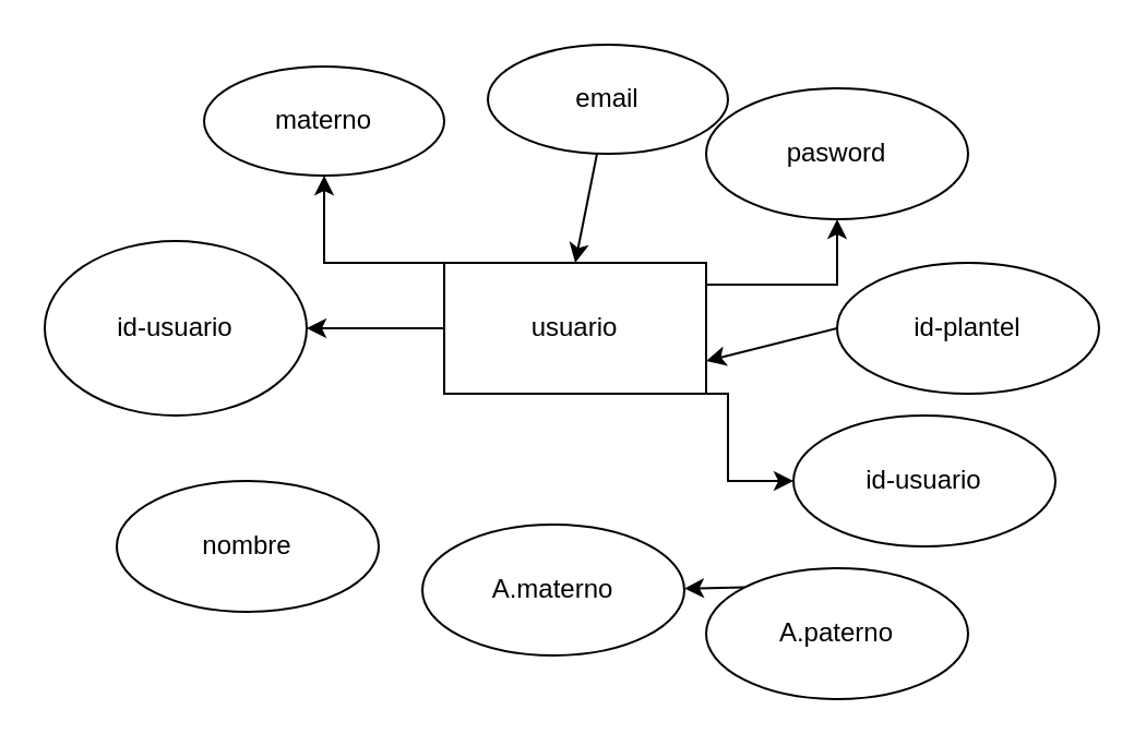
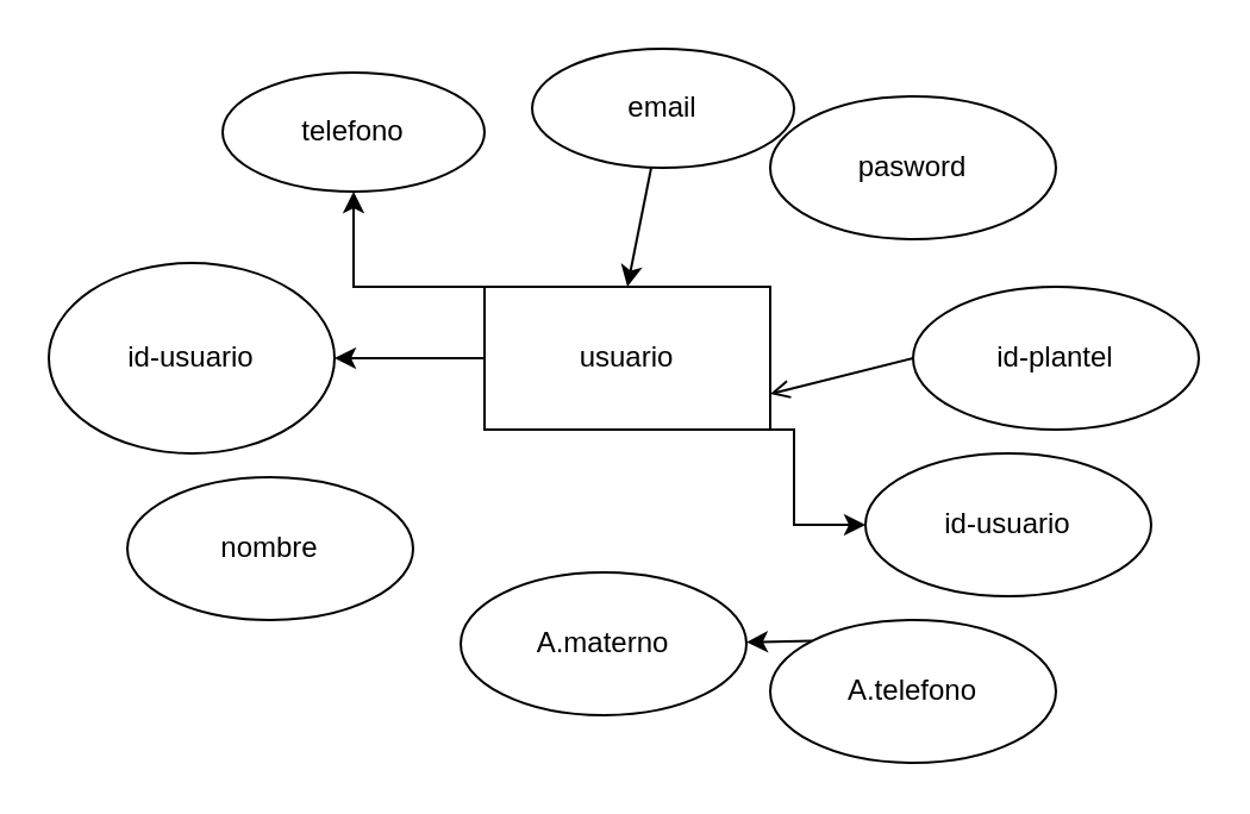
- <mxCell id="13" value="&lt;font style=&quot;vertical-align: inherit;&quot;&gt;&lt;font style=&quot;vertical-align: inherit;&quot;&gt;materno&lt;/font&gt;&lt;/font&gt;" style="ellipse;whiteSpace=wrap;html=1;" vertex="1" parent="1"><mxGeometry x="93" y="30" width="110" height="50" as="geometry" /></mxCell>
+ <mxCell id="13" value="&lt;font style=&quot;vertical-align: inherit;&quot;&gt;&lt;font style=&quot;vertical-align: inherit;&quot;&gt;telefono&lt;/font&gt;&lt;/font&gt;" style="ellipse;whiteSpace=wrap;html=1;" vertex="1" parent="1"><mxGeometry x="93" y="30" width="110" height="50" as="geometry" /></mxCell>
- <mxCell id="5" value="" style="edgeStyle=orthogonalEdgeStyle;rounded=0;orthogonalLoop=1;jettySize=auto;html=1;" edge="1" parent="1" source="7" target="11"><mxGeometry relative="1" as="geometry"><Array as="points"><mxPoint x="383" y="130" /></Array></mxGeometry></mxCell>
- <mxCell id="18" value="" style="endArrow=classic;html=1;rounded=0;exitX=0;exitY=0.5;exitDx=0;exitDy=0;entryX=1;entryY=0.75;entryDx=0;entryDy=0;" edge="1" parent="1" source="10" target="7"><mxGeometry width="50" height="50" relative="1" as="geometry"><mxPoint x="273" y="370" as="sourcePoint" /><mxPoint x="323" y="320" as="targetPoint" /></mxGeometry></mxCell>
+ <mxCell id="18" value="" style="endArrow=open;html=1;rounded=0;exitX=0;exitY=0.5;exitDx=0;exitDy=0;entryX=1;entryY=0.75;entryDx=0;entryDy=0;" edge="1" parent="1" source="10" target="7"><mxGeometry width="50" height="50" relative="1" as="geometry"><mxPoint x="273" y="370" as="sourcePoint" /><mxPoint x="323" y="320" as="targetPoint" /></mxGeometry></mxCell>
- <mxCell id="15" value="&lt;font style=&quot;vertical-align: inherit;&quot;&gt;&lt;font style=&quot;vertical-align: inherit;&quot;&gt;nombre&lt;/font&gt;&lt;/font&gt;" style="ellipse;whiteSpace=wrap;html=1;" vertex="1" parent="1"><mxGeometry x="53" y="220" width="120" height="60" as="geometry" /></mxCell>
+ <mxCell id="15" value="&lt;font style=&quot;vertical-align: inherit;&quot;&gt;&lt;font style=&quot;vertical-align: inherit;&quot;&gt;nombre&lt;/font&gt;&lt;/font&gt;" style="ellipse;whiteSpace=wrap;html=1;" vertex="1" parent="1"><mxGeometry x="53" y="200" width="120" height="60" as="geometry" /></mxCell>
- <mxCell id="14" value="&lt;font style=&quot;vertical-align: inherit;&quot;&gt;&lt;font style=&quot;vertical-align: inherit;&quot;&gt;A.paterno&lt;/font&gt;&lt;/font&gt;" style="ellipse;whiteSpace=wrap;html=1;" vertex="1" parent="1"><mxGeometry x="323" y="260" width="120" height="60" as="geometry" /></mxCell>
+ <mxCell id="14" value="&lt;font style=&quot;vertical-align: inherit;&quot;&gt;&lt;font style=&quot;vertical-align: inherit;&quot;&gt;A.telefono&lt;/font&gt;&lt;/font&gt;" style="ellipse;whiteSpace=wrap;html=1;" vertex="1" parent="1"><mxGeometry x="323" y="260" width="120" height="60" as="geometry" /></mxCell>
